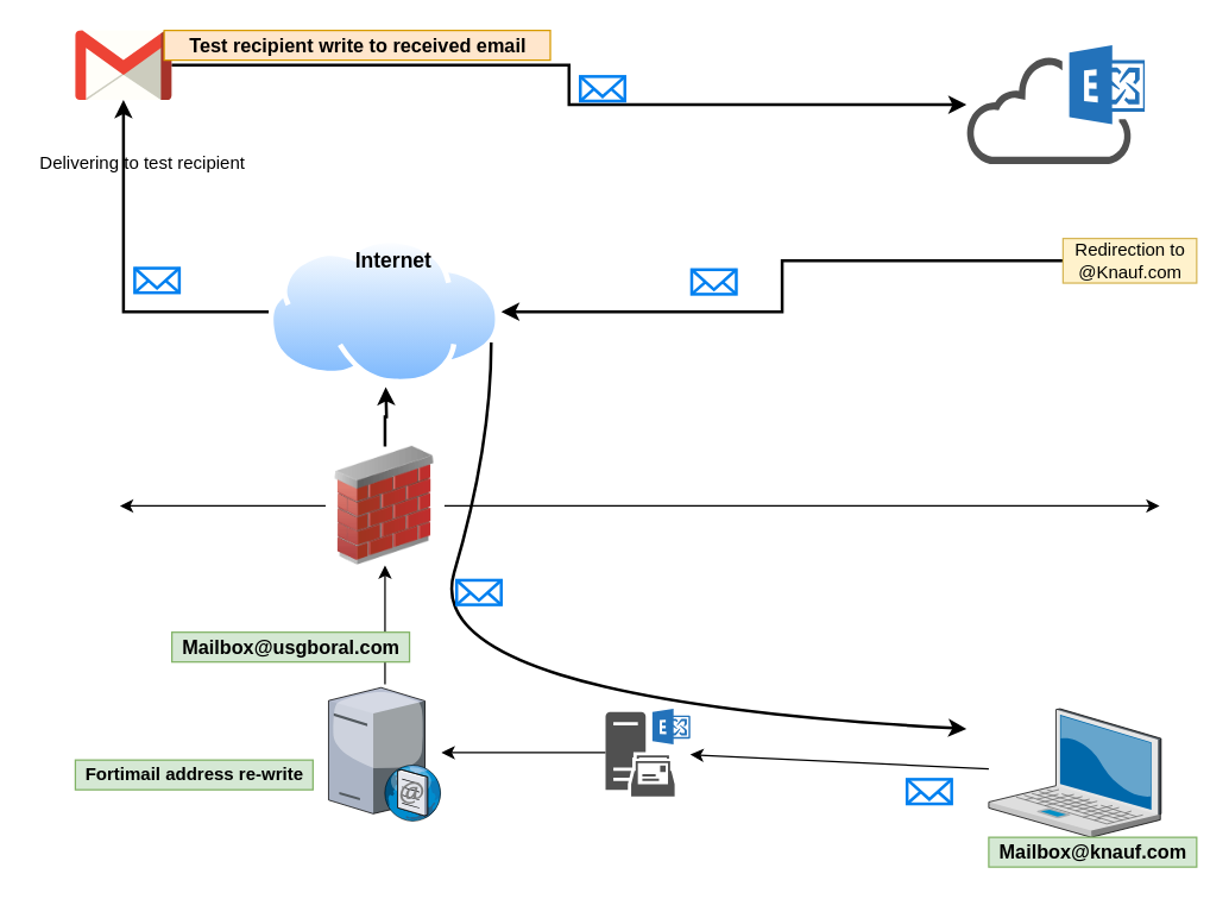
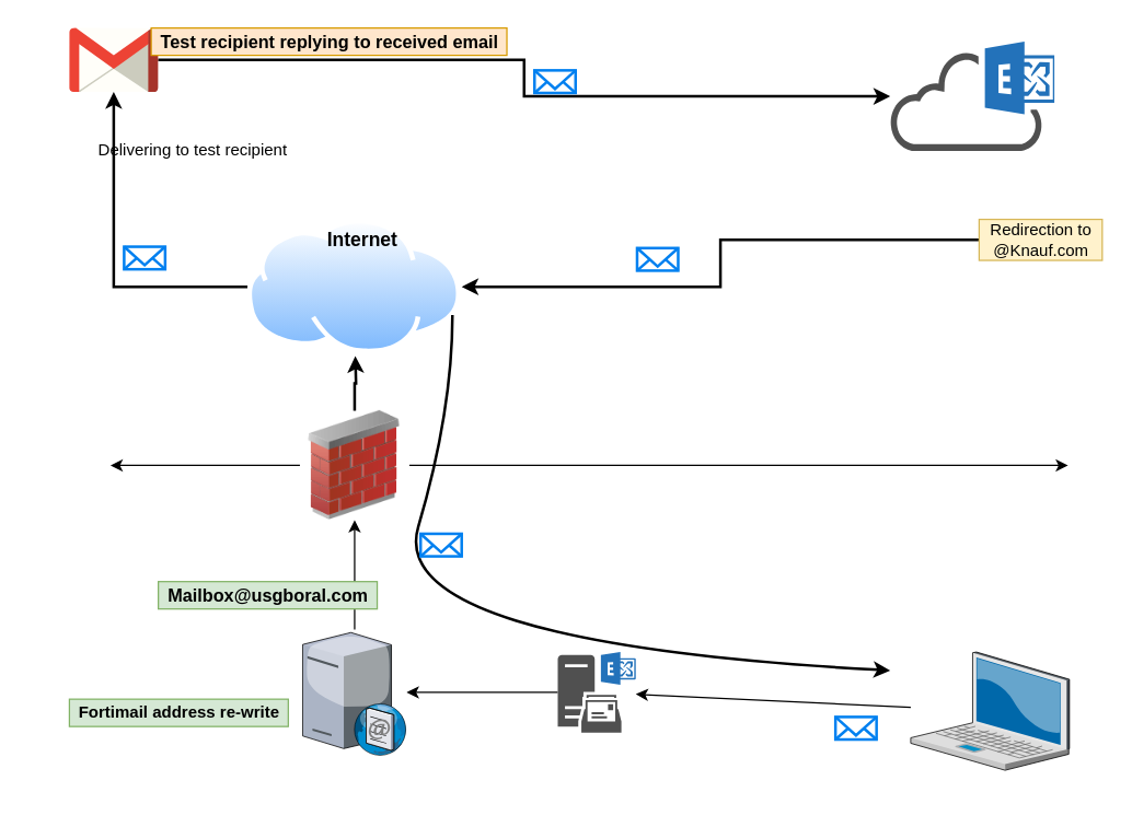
- <mxCell id="22" value="&lt;b&gt;&lt;font style=&quot;font-size: 13px&quot;&gt;Test recipient write to received email&lt;br&gt;&lt;/font&gt;&lt;/b&gt;" style="text;html=1;align=center;verticalAlign=middle;resizable=0;points=[];autosize=1;strokeColor=#d79b00;fillColor=#ffe6cc;" vertex="1" parent="1"><mxGeometry x="109.8" y="20" width="260" height="20" as="geometry" /></mxCell>
+ <mxCell id="22" value="&lt;b&gt;&lt;font style=&quot;font-size: 13px&quot;&gt;Test recipient replying to received email&lt;br&gt;&lt;/font&gt;&lt;/b&gt;" style="text;html=1;align=center;verticalAlign=middle;resizable=0;points=[];autosize=1;strokeColor=#d79b00;fillColor=#ffe6cc;" vertex="1" parent="1"><mxGeometry x="109.8" y="20" width="260" height="20" as="geometry" /></mxCell>
- <mxCell id="21" value="Delivering to test recipient" style="text;html=1;align=center;verticalAlign=middle;resizable=0;points=[];autosize=1;strokeColor=none;" vertex="1" parent="1"><mxGeometry x="20" y="100" width="150" height="20" as="geometry" /></mxCell>
+ <mxCell id="21" value="Delivering to test recipient" style="text;html=1;align=center;verticalAlign=middle;resizable=0;points=[];autosize=1;strokeColor=none;" vertex="1" parent="1"><mxGeometry x="65" y="100" width="150" height="20" as="geometry" /></mxCell>
- <mxCell id="13" value="&lt;b&gt;&lt;font style=&quot;font-size: 13px&quot;&gt;Mailbox@knauf.com&lt;/font&gt;&lt;/b&gt;" style="text;html=1;align=center;verticalAlign=middle;resizable=0;points=[];autosize=1;strokeColor=#82b366;fillColor=#d5e8d4;" vertex="1" parent="1"><mxGeometry x="665" y="563" width="140" height="20" as="geometry" /></mxCell>
